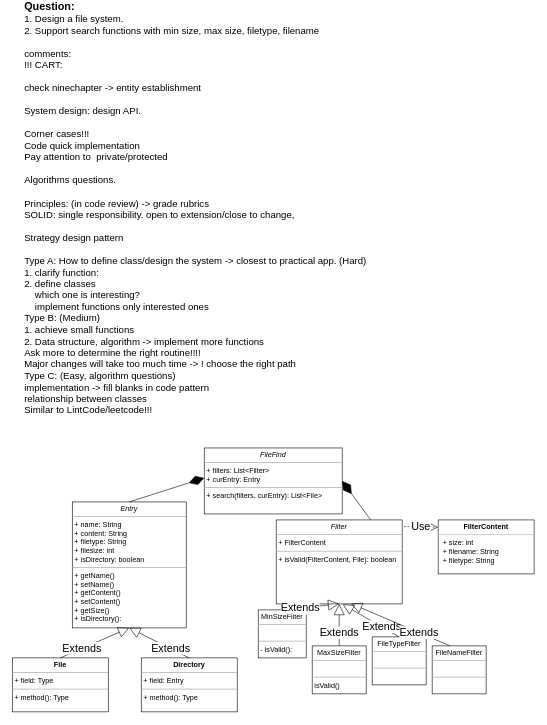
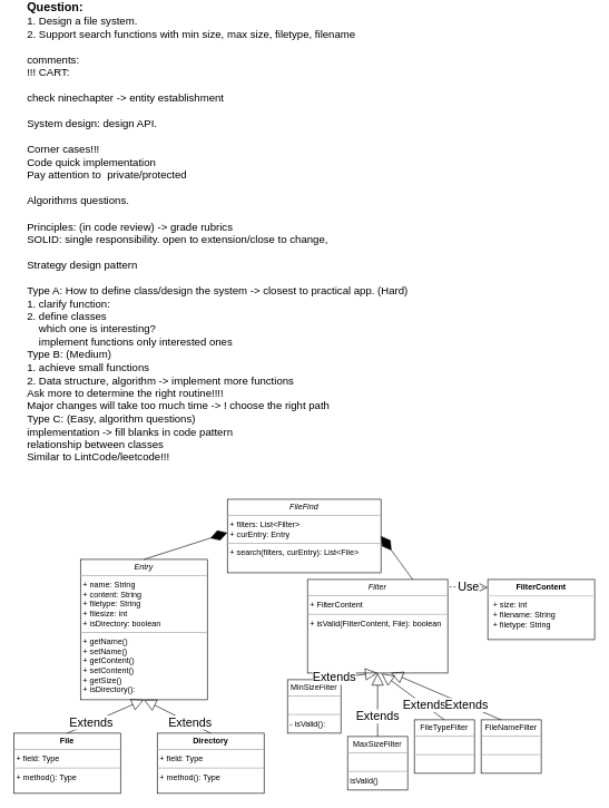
- <mxCell id="14" value="&lt;p style=&quot;margin:0px;margin-top:4px;text-align:center;&quot;&gt;FileTypeFilter&lt;/p&gt;&lt;hr size=&quot;1&quot;&gt;&lt;p style=&quot;margin:0px;margin-left:4px;&quot;&gt;&lt;br&gt;&lt;/p&gt;&lt;hr size=&quot;1&quot;&gt;&lt;p style=&quot;margin:0px;margin-left:4px;&quot;&gt;&lt;br&gt;&lt;/p&gt;" style="verticalAlign=top;align=left;overflow=fill;fontSize=12;fontFamily=Helvetica;html=1;" vertex="1" parent="1"><mxGeometry x="620" y="1010" width="90" height="80" as="geometry" /></mxCell>
+ <mxCell id="14" value="&lt;p style=&quot;margin:0px;margin-top:4px;text-align:center;&quot;&gt;FileTypeFilter&lt;/p&gt;&lt;hr size=&quot;1&quot;&gt;&lt;p style=&quot;margin:0px;margin-left:4px;&quot;&gt;&lt;br&gt;&lt;/p&gt;&lt;hr size=&quot;1&quot;&gt;&lt;p style=&quot;margin:0px;margin-left:4px;&quot;&gt;&lt;br&gt;&lt;/p&gt;" style="verticalAlign=top;align=left;overflow=fill;fontSize=12;fontFamily=Helvetica;html=1;" vertex="1" parent="1"><mxGeometry x="620" y="1025" width="90" height="80" as="geometry" /></mxCell>
- <mxCell id="13" value="&lt;p style=&quot;margin:0px;margin-top:4px;text-align:center;&quot;&gt;MaxSizeFilter&lt;/p&gt;&lt;hr size=&quot;1&quot;&gt;&lt;p style=&quot;margin:0px;margin-left:4px;&quot;&gt;&lt;br&gt;&lt;/p&gt;&lt;hr size=&quot;1&quot;&gt;&lt;p style=&quot;margin:0px;margin-left:4px;&quot;&gt;isValid()&lt;/p&gt;" style="verticalAlign=top;align=left;overflow=fill;fontSize=12;fontFamily=Helvetica;html=1;" vertex="1" parent="1"><mxGeometry x="520" y="1025" width="90" height="80" as="geometry" /></mxCell>
+ <mxCell id="13" value="&lt;p style=&quot;margin:0px;margin-top:4px;text-align:center;&quot;&gt;MaxSizeFilter&lt;/p&gt;&lt;hr size=&quot;1&quot;&gt;&lt;p style=&quot;margin:0px;margin-left:4px;&quot;&gt;&lt;br&gt;&lt;/p&gt;&lt;hr size=&quot;1&quot;&gt;&lt;p style=&quot;margin:0px;margin-left:4px;&quot;&gt;isValid()&lt;/p&gt;" style="verticalAlign=top;align=left;overflow=fill;fontSize=12;fontFamily=Helvetica;html=1;" vertex="1" parent="1"><mxGeometry x="520" y="1050" width="90" height="80" as="geometry" /></mxCell>
- <mxCell id="5" value="&lt;p style=&quot;margin:0px;margin-top:4px;text-align:center;&quot;&gt;&lt;b&gt;Directory&lt;/b&gt;&lt;/p&gt;&lt;hr size=&quot;1&quot;&gt;&lt;p style=&quot;margin:0px;margin-left:4px;&quot;&gt;+ field: Entry&lt;/p&gt;&lt;hr size=&quot;1&quot;&gt;&lt;p style=&quot;margin:0px;margin-left:4px;&quot;&gt;+ method(): Type&lt;/p&gt;" style="verticalAlign=top;align=left;overflow=fill;fontSize=12;fontFamily=Helvetica;html=1;" vertex="1" parent="1"><mxGeometry x="235" y="1045" width="160" height="90" as="geometry" /></mxCell>
+ <mxCell id="5" value="&lt;p style=&quot;margin:0px;margin-top:4px;text-align:center;&quot;&gt;&lt;b&gt;Directory&lt;/b&gt;&lt;/p&gt;&lt;hr size=&quot;1&quot;&gt;&lt;p style=&quot;margin:0px;margin-left:4px;&quot;&gt;+ field: Type&lt;/p&gt;&lt;hr size=&quot;1&quot;&gt;&lt;p style=&quot;margin:0px;margin-left:4px;&quot;&gt;+ method(): Type&lt;/p&gt;" style="verticalAlign=top;align=left;overflow=fill;fontSize=12;fontFamily=Helvetica;html=1;" vertex="1" parent="1"><mxGeometry x="235" y="1045" width="160" height="90" as="geometry" /></mxCell>
